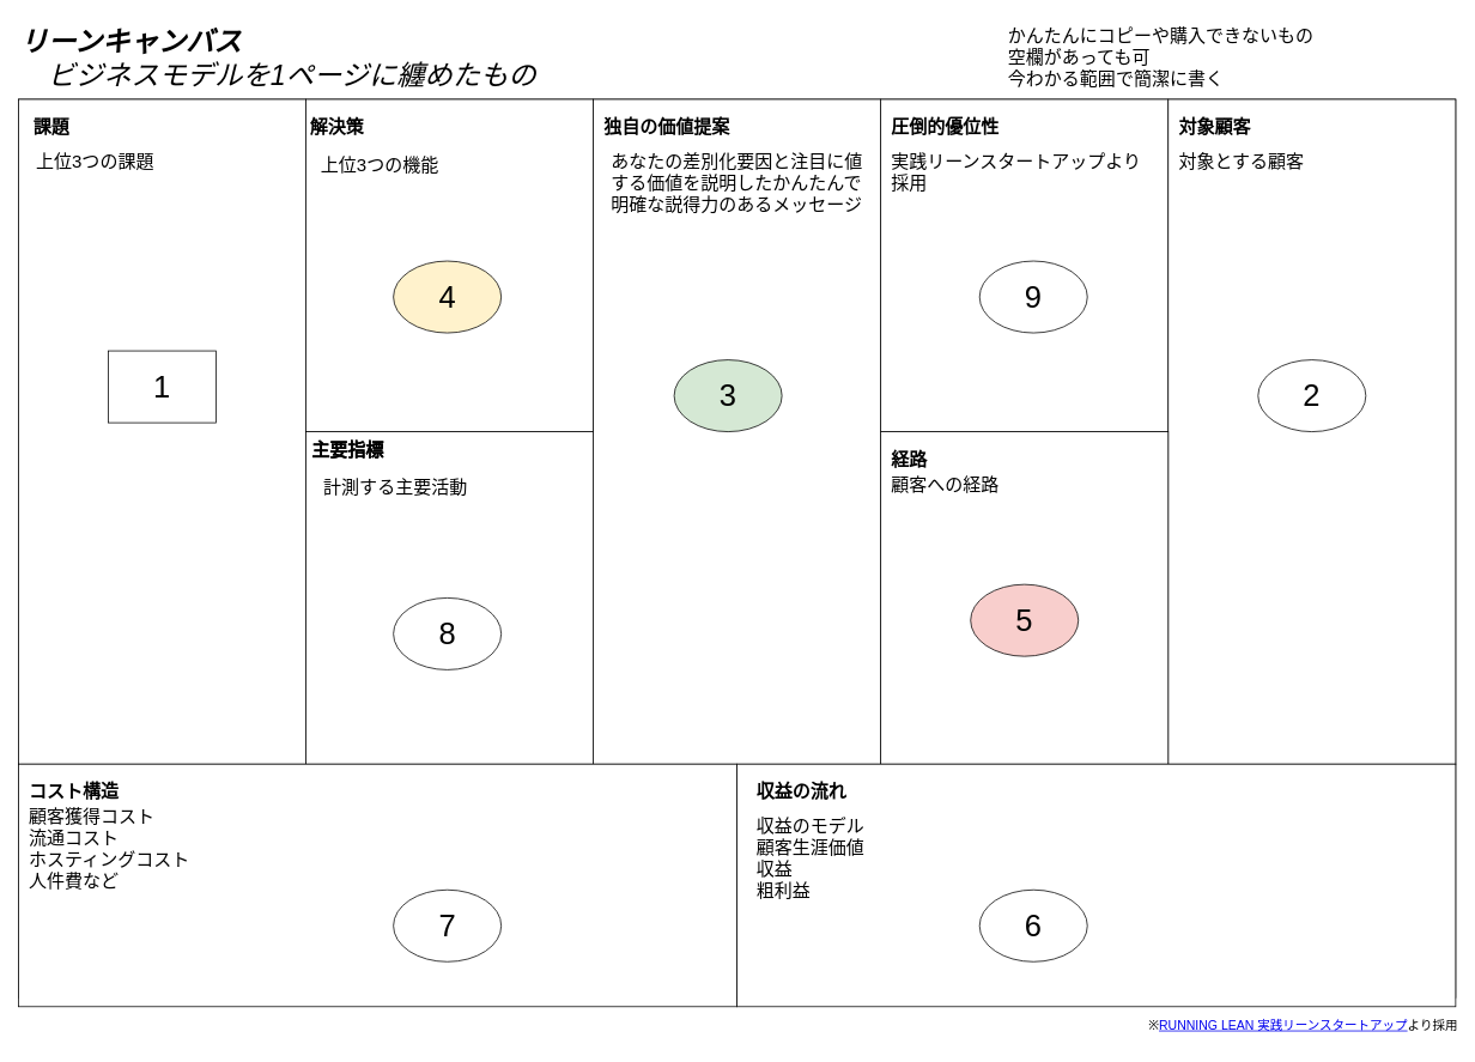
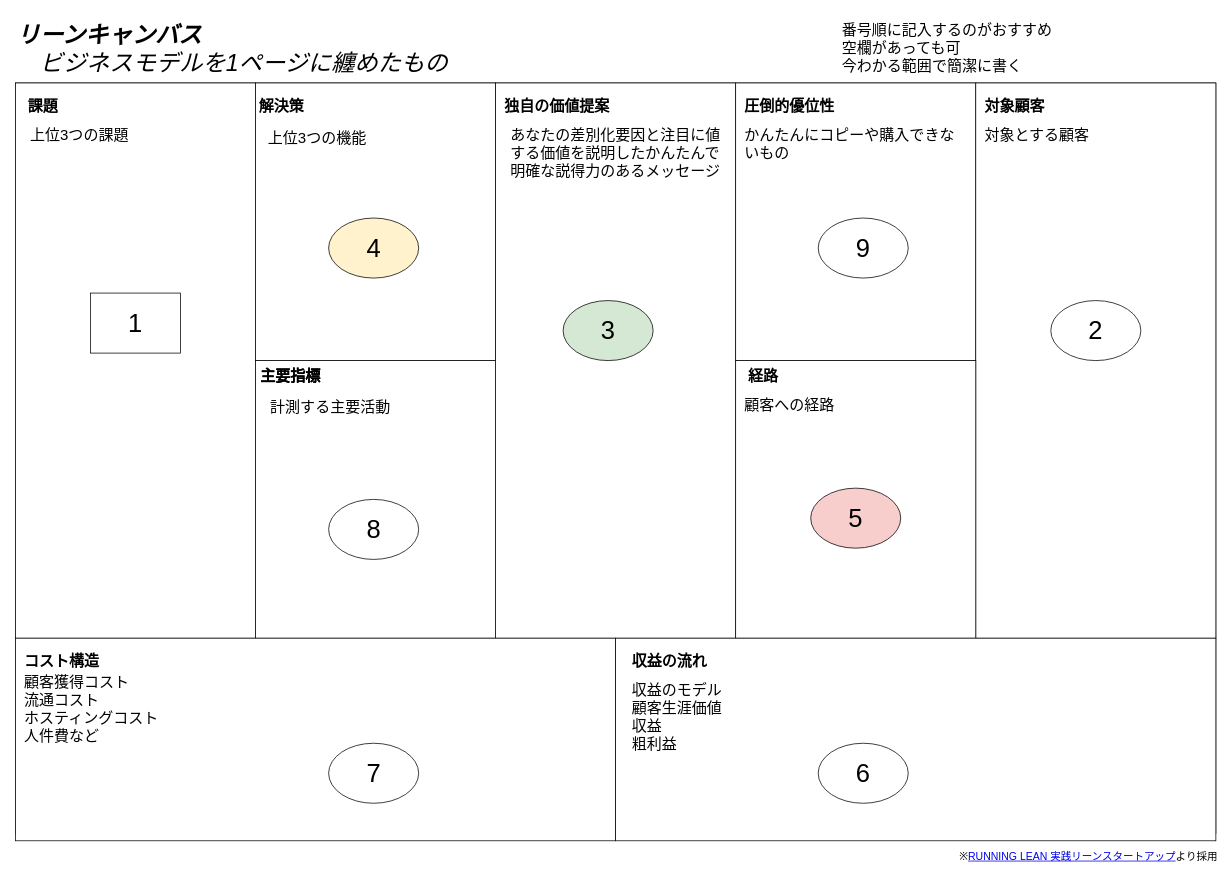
- <mxCell id="42" value="&lt;font style=&quot;font-size: 20px;&quot;&gt;かんたんにコピーや購入できないもの&lt;br style=&quot;font-size: 20px;&quot;&gt;空欄があっても可&lt;br style=&quot;font-size: 20px;&quot;&gt;今わかる範囲で簡潔に書く&lt;br style=&quot;font-size: 20px;&quot;&gt;&lt;br style=&quot;font-size: 20px;&quot;&gt;&lt;/font&gt;" style="text;html=1;strokeColor=none;fillColor=none;align=left;verticalAlign=top;whiteSpace=wrap;rounded=0;fontSize=20;" vertex="1" parent="1"><mxGeometry x="1120" y="20" width="500" height="90" as="geometry" /></mxCell>
+ <mxCell id="42" value="&lt;font style=&quot;font-size: 20px;&quot;&gt;番号順に記入するのがおすすめ&lt;br style=&quot;font-size: 20px;&quot;&gt;空欄があっても可&lt;br style=&quot;font-size: 20px;&quot;&gt;今わかる範囲で簡潔に書く&lt;br style=&quot;font-size: 20px;&quot;&gt;&lt;br style=&quot;font-size: 20px;&quot;&gt;&lt;/font&gt;" style="text;html=1;strokeColor=none;fillColor=none;align=left;verticalAlign=top;whiteSpace=wrap;rounded=0;fontSize=20;" vertex="1" parent="1"><mxGeometry x="1120" y="20" width="500" height="90" as="geometry" /></mxCell>
- <mxCell id="18" value="&lt;span&gt;実践リーンスタートアップより採用&lt;/span&gt;" style="text;html=1;strokeColor=none;fillColor=none;align=left;verticalAlign=top;whiteSpace=wrap;rounded=0;fontSize=20;" vertex="1" parent="1"><mxGeometry x="990" y="160" width="300" height="300" as="geometry" /></mxCell>
+ <mxCell id="18" value="&lt;span&gt;かんたんにコピーや購入できないもの&lt;/span&gt;" style="text;html=1;strokeColor=none;fillColor=none;align=left;verticalAlign=top;whiteSpace=wrap;rounded=0;fontSize=20;" vertex="1" parent="1"><mxGeometry x="990" y="160" width="300" height="300" as="geometry" /></mxCell>
- <mxCell id="21" value="経路" style="text;html=1;strokeColor=none;fillColor=none;align=left;verticalAlign=middle;whiteSpace=wrap;rounded=0;fontSize=20;fontStyle=1" vertex="1" parent="1"><mxGeometry x="990" y="500" width="265" height="20" as="geometry" /></mxCell>
+ <mxCell id="21" value="経路" style="text;html=1;strokeColor=none;fillColor=none;align=left;verticalAlign=middle;whiteSpace=wrap;rounded=0;fontSize=20;fontStyle=1" vertex="1" parent="1"><mxGeometry x="995" y="490" width="265" height="20" as="geometry" /></mxCell>
